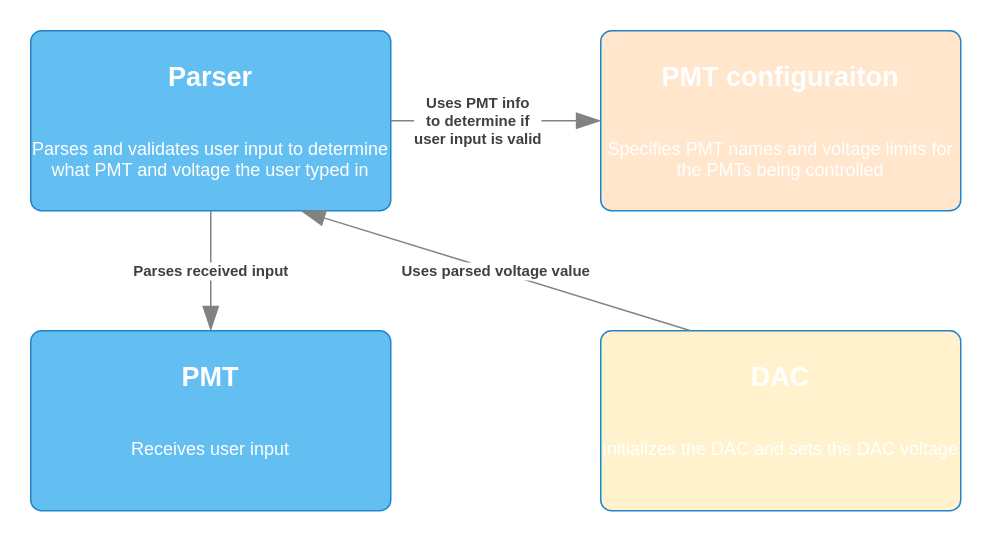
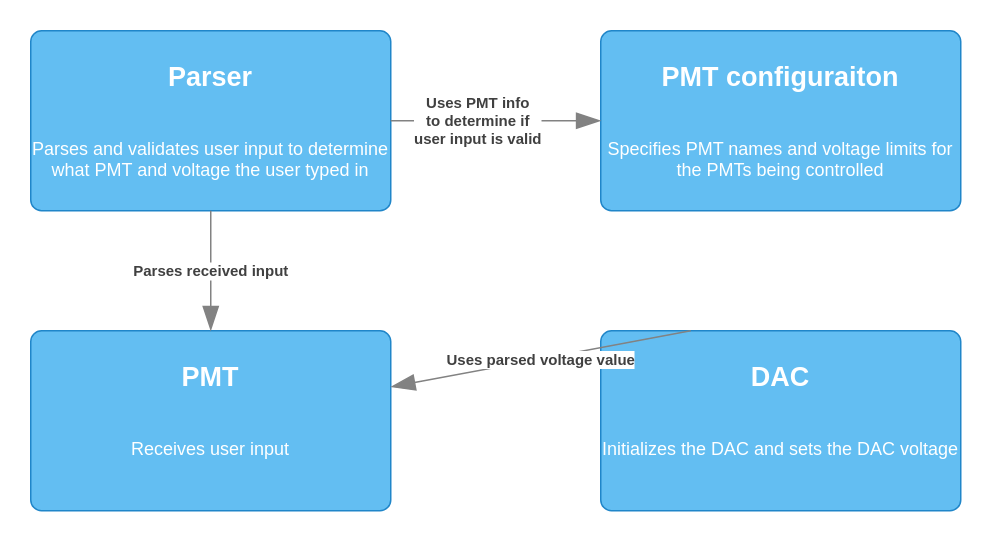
- <mxCell id="3" value="&lt;br&gt;&lt;b style=&quot;font-size: 18px;&quot;&gt;PMT configuraiton&lt;br&gt;&lt;/b&gt;&lt;br&gt;&lt;br&gt;Specifies PMT names and voltage limits for the PMTs being controlled" style="rounded=1;whiteSpace=wrap;html=1;shadow=0;glass=0;comic=0;sketch=0;arcSize=6;fillColor=#ffe6cc;strokeColor=#2086C9;fontColor=#ffffff;labelBackgroundColor=none;verticalAlign=top;" vertex="1" parent="1"><mxGeometry x="400" y="20" width="240" height="120" as="geometry" /></mxCell>
+ <mxCell id="3" value="&lt;br&gt;&lt;b style=&quot;font-size: 18px;&quot;&gt;PMT configuraiton&lt;br&gt;&lt;/b&gt;&lt;br&gt;&lt;br&gt;Specifies PMT names and voltage limits for the PMTs being controlled" style="rounded=1;whiteSpace=wrap;html=1;shadow=0;glass=0;comic=0;sketch=0;arcSize=6;fillColor=#63BEF2;strokeColor=#2086C9;fontColor=#ffffff;labelBackgroundColor=none;verticalAlign=top;" vertex="1" parent="1"><mxGeometry x="400" y="20" width="240" height="120" as="geometry" /></mxCell>
- <mxCell id="7" value="&lt;div style=&quot;text-align: left&quot;&gt;&lt;div style=&quot;text-align: center&quot;&gt;&lt;b&gt;Uses parsed voltage value&lt;/b&gt;&lt;/div&gt;" style="endArrow=blockThin;html=1;fontSize=10;fontColor=#404040;strokeWidth=1;endFill=1;strokeColor=#828282;elbow=vertical;metaEdit=1;endSize=14;startSize=14;jumpStyle=arc;jumpSize=16;rounded=0;exitX=0.25;exitY=0;exitDx=0;exitDy=0;entryX=0.75;entryY=1;entryDx=0;entryDy=0;" edge="1" parent="1" source="5" target="2"><mxGeometry width="240" relative="1" as="geometry"><mxPoint x="260" y="110" as="sourcePoint" /><mxPoint x="500" y="110" as="targetPoint" /></mxGeometry></mxCell>
+ <mxCell id="7" value="&lt;div style=&quot;text-align: left&quot;&gt;&lt;div style=&quot;text-align: center&quot;&gt;&lt;b&gt;Uses parsed voltage value&lt;/b&gt;&lt;/div&gt;" style="endArrow=blockThin;html=1;fontSize=10;fontColor=#404040;strokeWidth=1;endFill=1;strokeColor=#828282;elbow=vertical;metaEdit=1;endSize=14;startSize=14;jumpStyle=arc;jumpSize=16;rounded=0;exitX=0.25;exitY=0;exitDx=0;exitDy=0;" edge="1" parent="1" source="5" target="4"><mxGeometry width="240" relative="1" as="geometry"><mxPoint x="260" y="110" as="sourcePoint" /><mxPoint x="500" y="110" as="targetPoint" /></mxGeometry></mxCell>
- <mxCell id="5" value="&lt;br&gt;&lt;b style=&quot;font-size: 18px;&quot;&gt;DAC&lt;br&gt;&lt;/b&gt;&lt;br&gt;&lt;br&gt;Initializes the DAC and sets the DAC voltage" style="rounded=1;whiteSpace=wrap;html=1;shadow=0;glass=0;comic=0;sketch=0;arcSize=6;fillColor=#fff2cc;strokeColor=#2086C9;fontColor=#ffffff;labelBackgroundColor=none;verticalAlign=top;" vertex="1" parent="1"><mxGeometry x="400" y="220" width="240" height="120" as="geometry" /></mxCell>
+ <mxCell id="5" value="&lt;br&gt;&lt;b style=&quot;font-size: 18px;&quot;&gt;DAC&lt;br&gt;&lt;/b&gt;&lt;br&gt;&lt;br&gt;Initializes the DAC and sets the DAC voltage" style="rounded=1;whiteSpace=wrap;html=1;shadow=0;glass=0;comic=0;sketch=0;arcSize=6;fillColor=#63BEF2;strokeColor=#2086C9;fontColor=#ffffff;labelBackgroundColor=none;verticalAlign=top;" vertex="1" parent="1"><mxGeometry x="400" y="220" width="240" height="120" as="geometry" /></mxCell>
